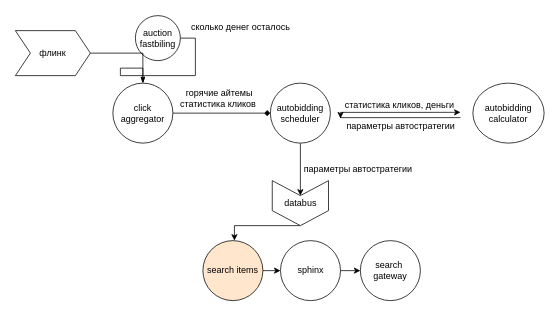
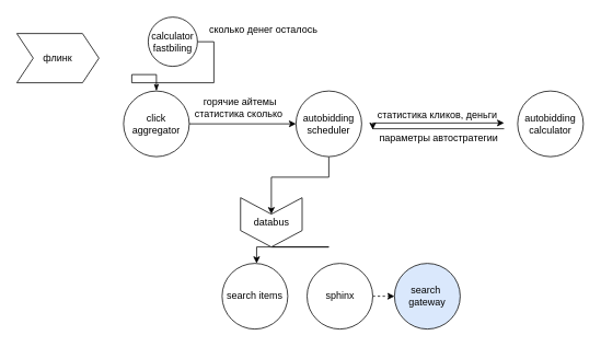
- <mxCell id="6" value="auction&lt;br&gt;fastbiling" style="ellipse;whiteSpace=wrap;html=1;aspect=fixed;" vertex="1" parent="1"><mxGeometry x="180" y="20" width="60" height="60" as="geometry" /></mxCell>
+ <mxCell id="6" value="calculator&lt;br&gt;fastbiling" style="ellipse;whiteSpace=wrap;html=1;aspect=fixed;" vertex="1" parent="1"><mxGeometry x="180" y="20" width="60" height="60" as="geometry" /></mxCell>
- <mxCell id="19" style="edgeStyle=orthogonalEdgeStyle;rounded=0;orthogonalLoop=1;jettySize=auto;html=1;exitX=1;exitY=0.5;exitDx=0;exitDy=0;startArrow=none;startFill=0;endArrow=classicThin;endFill=1;" edge="1" parent="1" source="20" target="8"><mxGeometry relative="1" as="geometry" /></mxCell>
- <mxCell id="16" value="&amp;nbsp;горячие айтемы&lt;br&gt;статистика кликов" style="text;html=1;align=center;verticalAlign=middle;resizable=0;points=[];autosize=1;strokeColor=none;fillColor=none;" vertex="1" parent="1"><mxGeometry x="225" y="110" width="130" height="40" as="geometry" /></mxCell>
+ <mxCell id="16" value="&amp;nbsp;горячие айтемы&lt;br&gt;статистика сколько" style="text;html=1;align=center;verticalAlign=middle;resizable=0;points=[];autosize=1;strokeColor=none;fillColor=none;" vertex="1" parent="1"><mxGeometry x="225" y="110" width="130" height="40" as="geometry" /></mxCell>
- <mxCell id="7" style="edgeStyle=orthogonalEdgeStyle;rounded=0;orthogonalLoop=1;jettySize=auto;html=1;endArrow=diamond;" edge="1" parent="1" source="8" target="3"><mxGeometry relative="1" as="geometry" /></mxCell>
+ <mxCell id="7" style="edgeStyle=orthogonalEdgeStyle;rounded=0;orthogonalLoop=1;jettySize=auto;html=1;" edge="1" parent="1" source="8" target="3"><mxGeometry relative="1" as="geometry" /></mxCell>
- <mxCell id="4" value="autobidding&lt;br&gt;calculator" style="ellipse;whiteSpace=wrap;html=1;aspect=fixed;" vertex="1" parent="1"><mxGeometry x="630" y="110" width="95" height="80" as="geometry" /></mxCell>
+ <mxCell id="4" value="autobidding&lt;br&gt;calculator" style="ellipse;whiteSpace=wrap;html=1;aspect=fixed;" vertex="1" parent="1"><mxGeometry x="630" y="110" width="80" height="80" as="geometry" /></mxCell>
- <mxCell id="21" value="&amp;nbsp;параметры автостратегии" style="text;html=1;align=center;verticalAlign=middle;resizable=0;points=[];autosize=1;strokeColor=none;fillColor=none;" vertex="1" parent="1"><mxGeometry x="385" y="210" width="180" height="30" as="geometry" /></mxCell>
- <mxCell id="12" value="databus" style="shape=step;perimeter=stepPerimeter;whiteSpace=wrap;html=1;fixedSize=1;direction=south;" vertex="1" parent="1"><mxGeometry x="362.5" y="240" width="75" height="60" as="geometry" /></mxCell>
+ <mxCell id="12" value="databus" style="shape=step;perimeter=stepPerimeter;whiteSpace=wrap;html=1;fixedSize=1;direction=south;" vertex="1" parent="1"><mxGeometry x="292.5" y="240" width="75" height="60" as="geometry" /></mxCell>
- <mxCell id="10" value="search items" style="ellipse;whiteSpace=wrap;html=1;aspect=fixed;fillColor=#ffe6cc;" vertex="1" parent="1"><mxGeometry x="270" y="320" width="80" height="80" as="geometry" /></mxCell>
+ <mxCell id="10" value="search items" style="ellipse;whiteSpace=wrap;html=1;aspect=fixed;" vertex="1" parent="1"><mxGeometry x="270" y="320" width="80" height="80" as="geometry" /></mxCell>
- <mxCell id="9" style="edgeStyle=orthogonalEdgeStyle;rounded=0;orthogonalLoop=1;jettySize=auto;html=1;exitX=1;exitY=0.5;exitDx=0;exitDy=0;entryX=0;entryY=0.5;entryDx=0;entryDy=0;startArrow=none;startFill=0;endArrow=classic;endFill=1;" edge="1" parent="1" source="10" target="14"><mxGeometry relative="1" as="geometry" /></mxCell>
- <mxCell id="13" style="edgeStyle=orthogonalEdgeStyle;rounded=0;orthogonalLoop=1;jettySize=auto;html=1;exitX=1;exitY=0.5;exitDx=0;exitDy=0;entryX=0;entryY=0.5;entryDx=0;entryDy=0;startArrow=none;startFill=0;endArrow=classic;endFill=1;" edge="1" parent="1" source="14" target="15"><mxGeometry relative="1" as="geometry" /></mxCell>
+ <mxCell id="13" style="edgeStyle=orthogonalEdgeStyle;rounded=0;orthogonalLoop=1;jettySize=auto;html=1;exitX=1;exitY=0.5;exitDx=0;exitDy=0;entryX=0;entryY=0.5;entryDx=0;entryDy=0;startArrow=none;startFill=0;endArrow=classic;endFill=1;dashed=1;" edge="1" parent="1" source="14" target="15"><mxGeometry relative="1" as="geometry" /></mxCell>
- <mxCell id="15" value="search&amp;nbsp;&lt;br&gt;gateway" style="ellipse;whiteSpace=wrap;html=1;aspect=fixed;" vertex="1" parent="1"><mxGeometry x="480" y="320" width="80" height="80" as="geometry" /></mxCell>
+ <mxCell id="15" value="search&amp;nbsp;&lt;br&gt;gateway" style="ellipse;whiteSpace=wrap;html=1;aspect=fixed;fillColor=#dae8fc;" vertex="1" parent="1"><mxGeometry x="480" y="320" width="80" height="80" as="geometry" /></mxCell>
